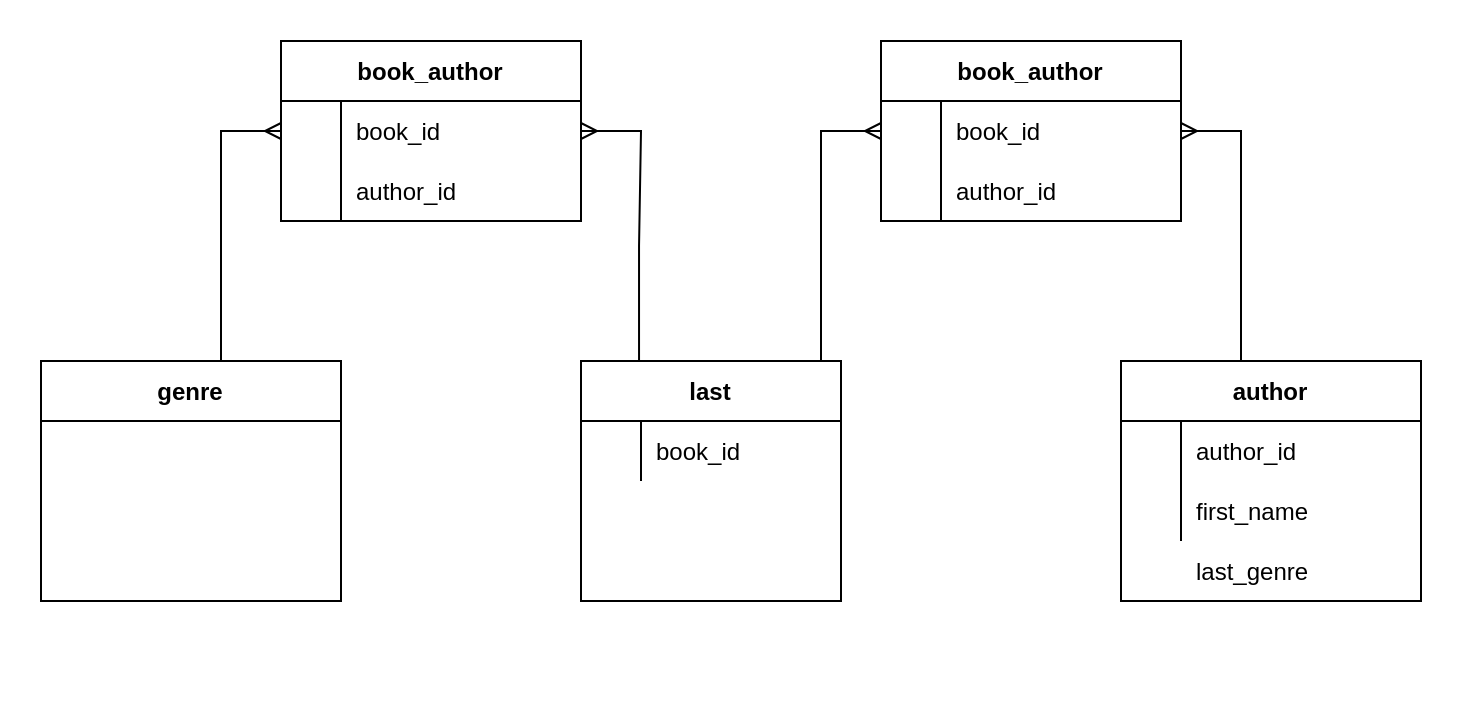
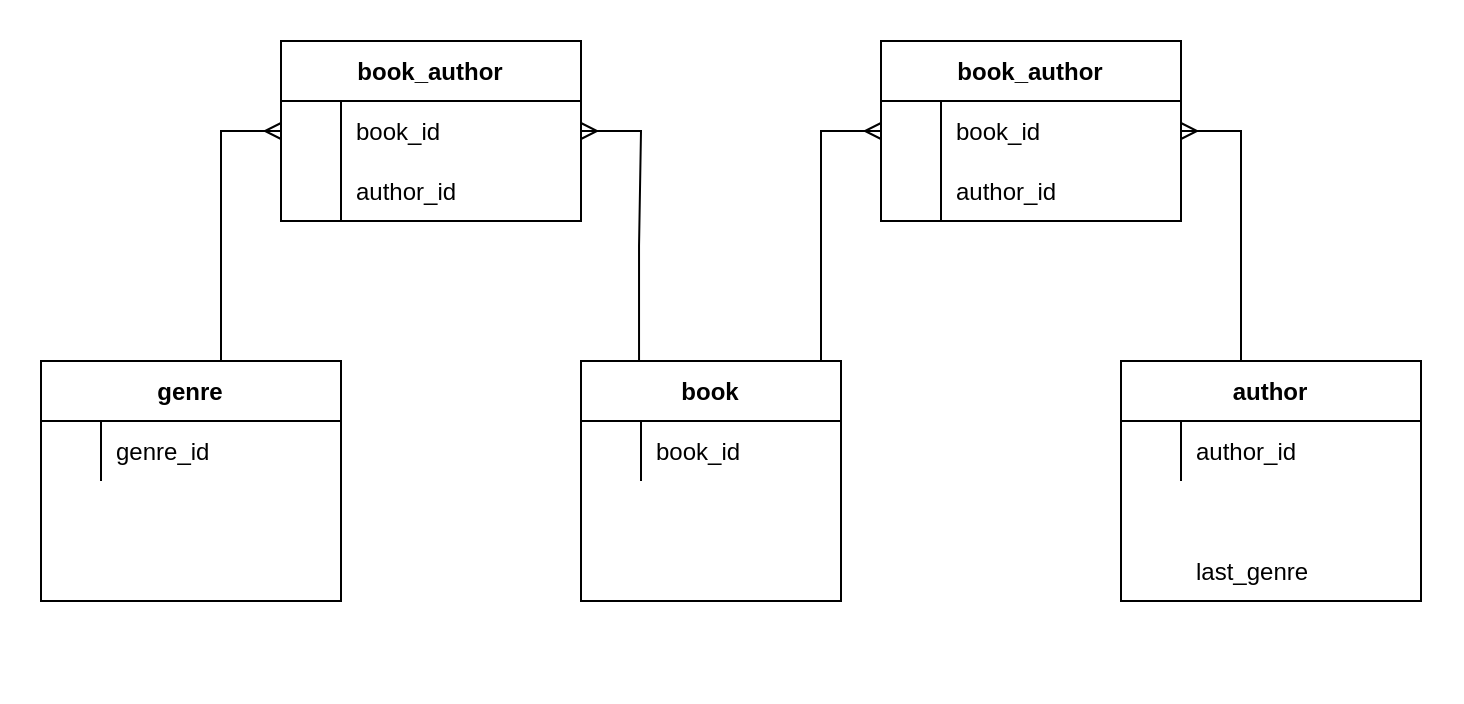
- <mxCell id="2" value="last" style="shape=table;startSize=30;container=1;collapsible=1;childLayout=tableLayout;fixedRows=1;rowLines=0;fontStyle=1;align=center;resizeLast=1;" parent="1" vertex="1"><mxGeometry x="290" y="180" width="130" height="120" as="geometry" /></mxCell>
+ <mxCell id="2" value="book" style="shape=table;startSize=30;container=1;collapsible=1;childLayout=tableLayout;fixedRows=1;rowLines=0;fontStyle=1;align=center;resizeLast=1;" parent="1" vertex="1"><mxGeometry x="290" y="180" width="130" height="120" as="geometry" /></mxCell>
+ <mxCell id="30" value="genre_id" style="shape=partialRectangle;connectable=0;fillColor=none;top=0;left=0;bottom=0;right=0;align=left;spacingLeft=6;overflow=hidden;" vertex="1" parent="28"><mxGeometry x="30" width="120" height="30" as="geometry"><mxRectangle width="120" height="30" as="alternateBounds" /></mxGeometry></mxCell>
- <mxCell id="23" value="first_name" style="shape=partialRectangle;connectable=0;fillColor=none;top=0;left=0;bottom=0;right=0;align=left;spacingLeft=6;overflow=hidden;" vertex="1" parent="21"><mxGeometry x="30" width="120" height="30" as="geometry"><mxRectangle width="120" height="30" as="alternateBounds" /></mxGeometry></mxCell>
